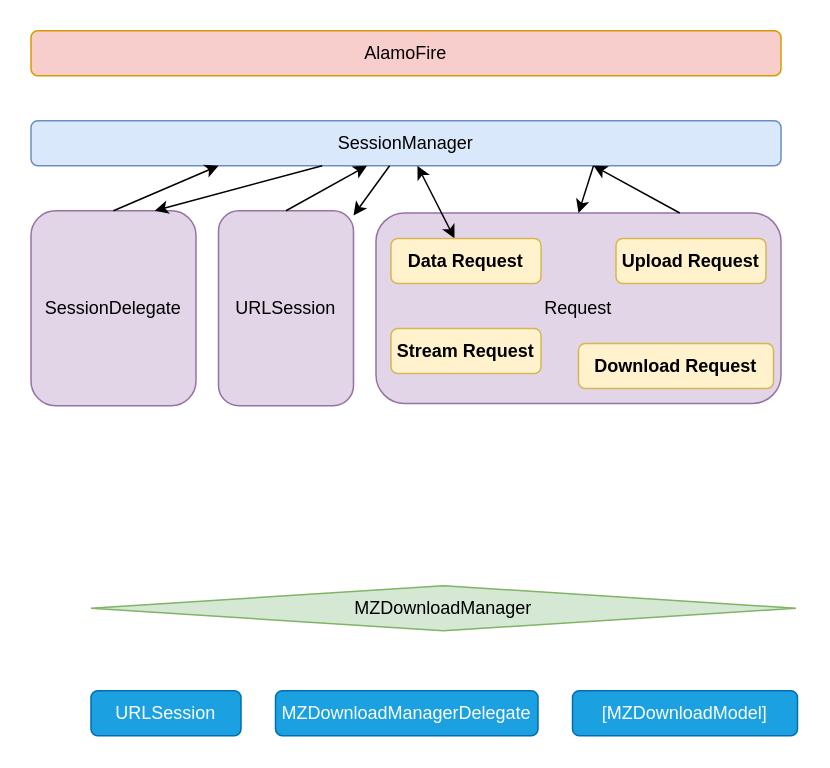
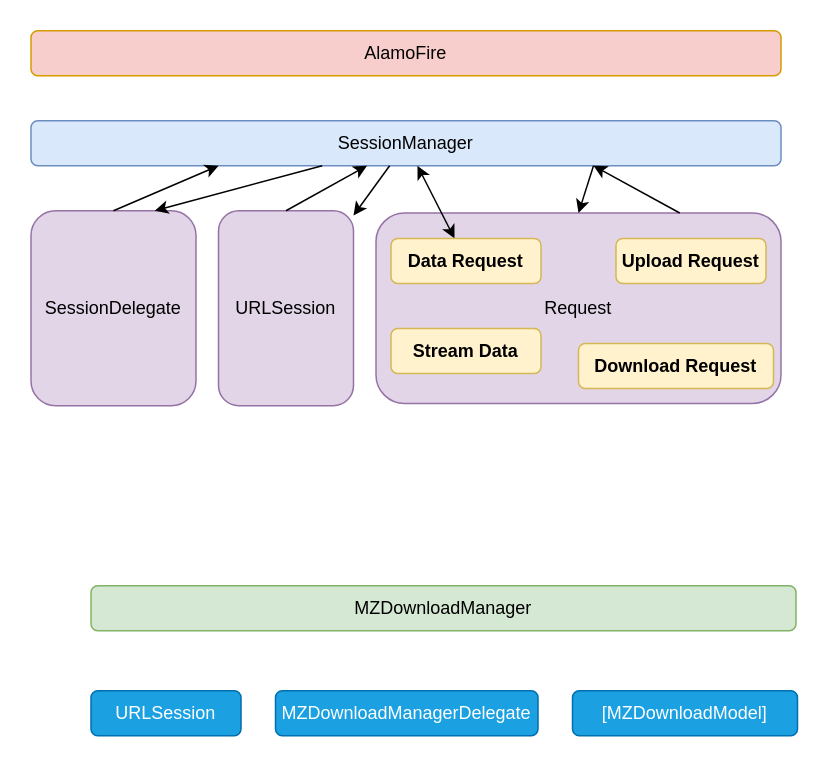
- <mxCell id="11" value="&lt;b&gt;Stream Request&lt;/b&gt;" style="rounded=1;whiteSpace=wrap;html=1;fillColor=#fff2cc;strokeColor=#d6b656;" vertex="1" parent="1"><mxGeometry x="260" y="218.5" width="100" height="30" as="geometry" /></mxCell>
+ <mxCell id="11" value="&lt;b&gt;Stream Data&lt;/b&gt;" style="rounded=1;whiteSpace=wrap;html=1;fillColor=#fff2cc;strokeColor=#d6b656;" vertex="1" parent="1"><mxGeometry x="260" y="218.5" width="100" height="30" as="geometry" /></mxCell>
- <mxCell id="18" value="&lt;span&gt;MZDownloadManager&lt;/span&gt;" style="rhombus;whiteSpace=wrap;html=1;fillColor=#d5e8d4;strokeColor=#82b366;" vertex="1" parent="1"><mxGeometry x="60" y="390" width="470" height="30" as="geometry" /></mxCell>
+ <mxCell id="18" value="&lt;span&gt;MZDownloadManager&lt;/span&gt;" style="rounded=1;whiteSpace=wrap;html=1;fillColor=#d5e8d4;strokeColor=#82b366;" vertex="1" parent="1"><mxGeometry x="60" y="390" width="470" height="30" as="geometry" /></mxCell>
